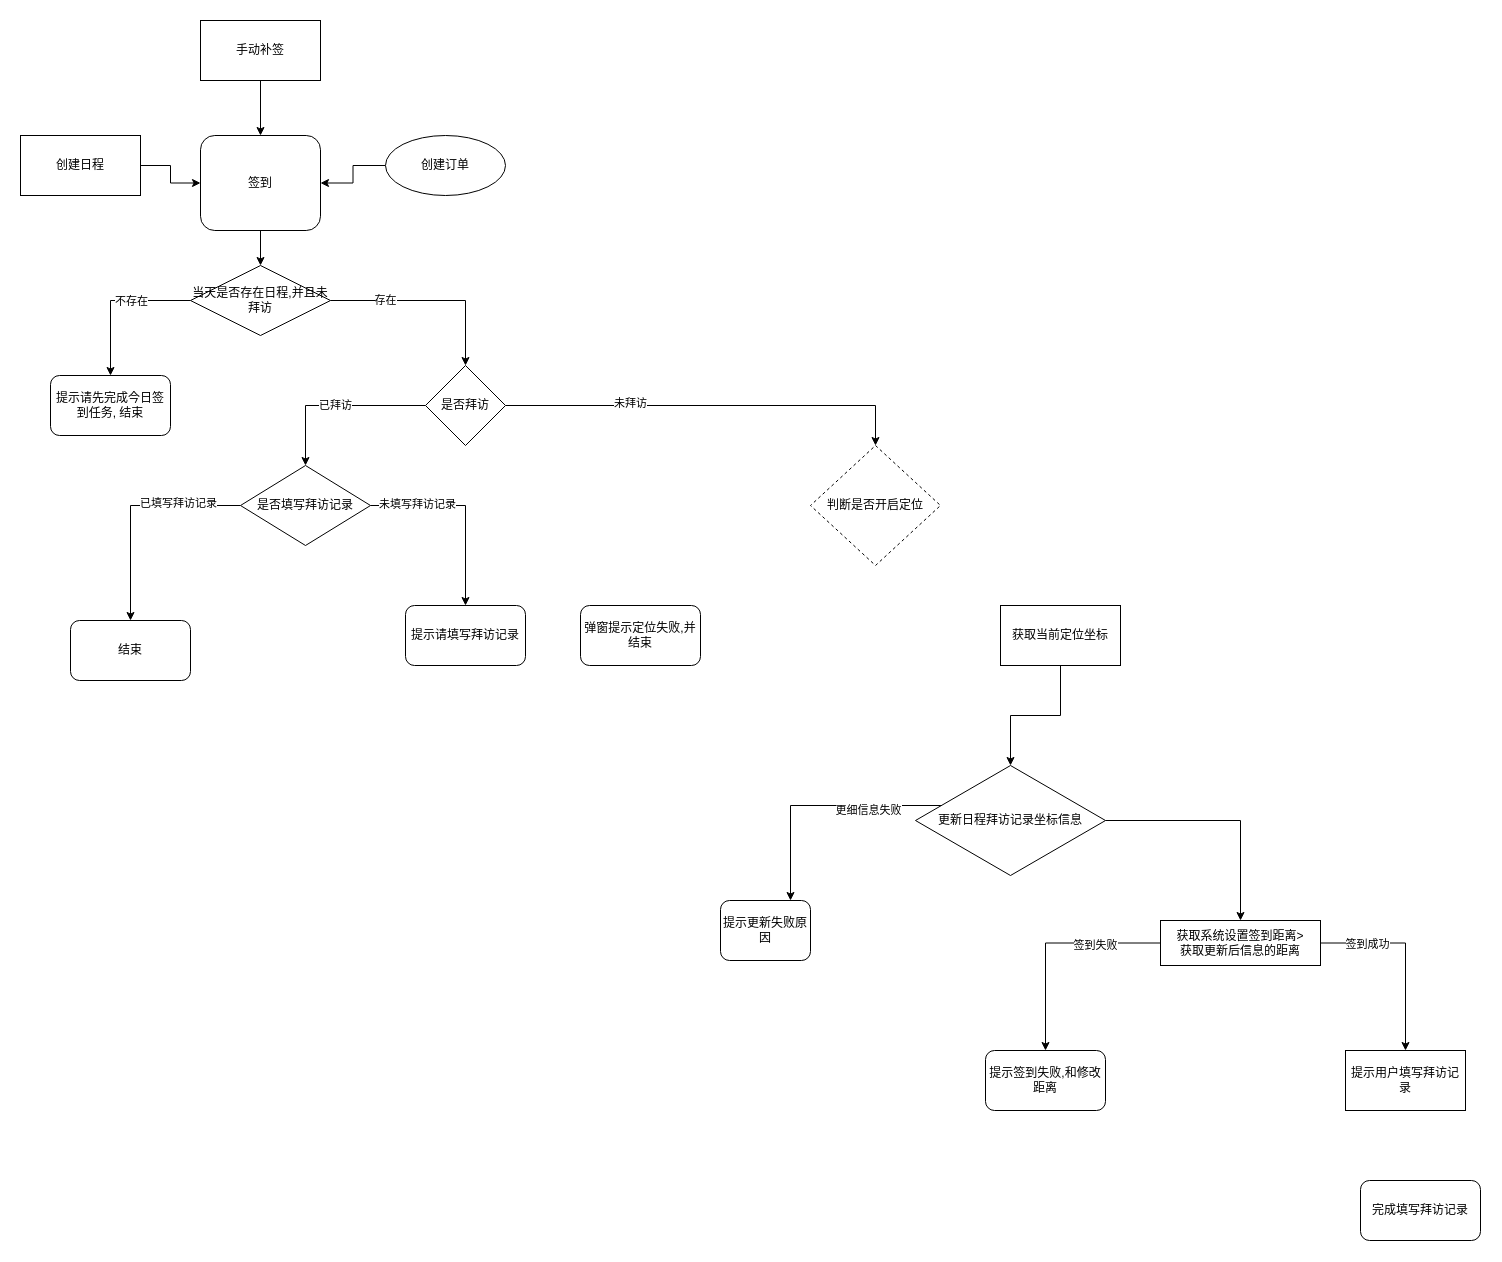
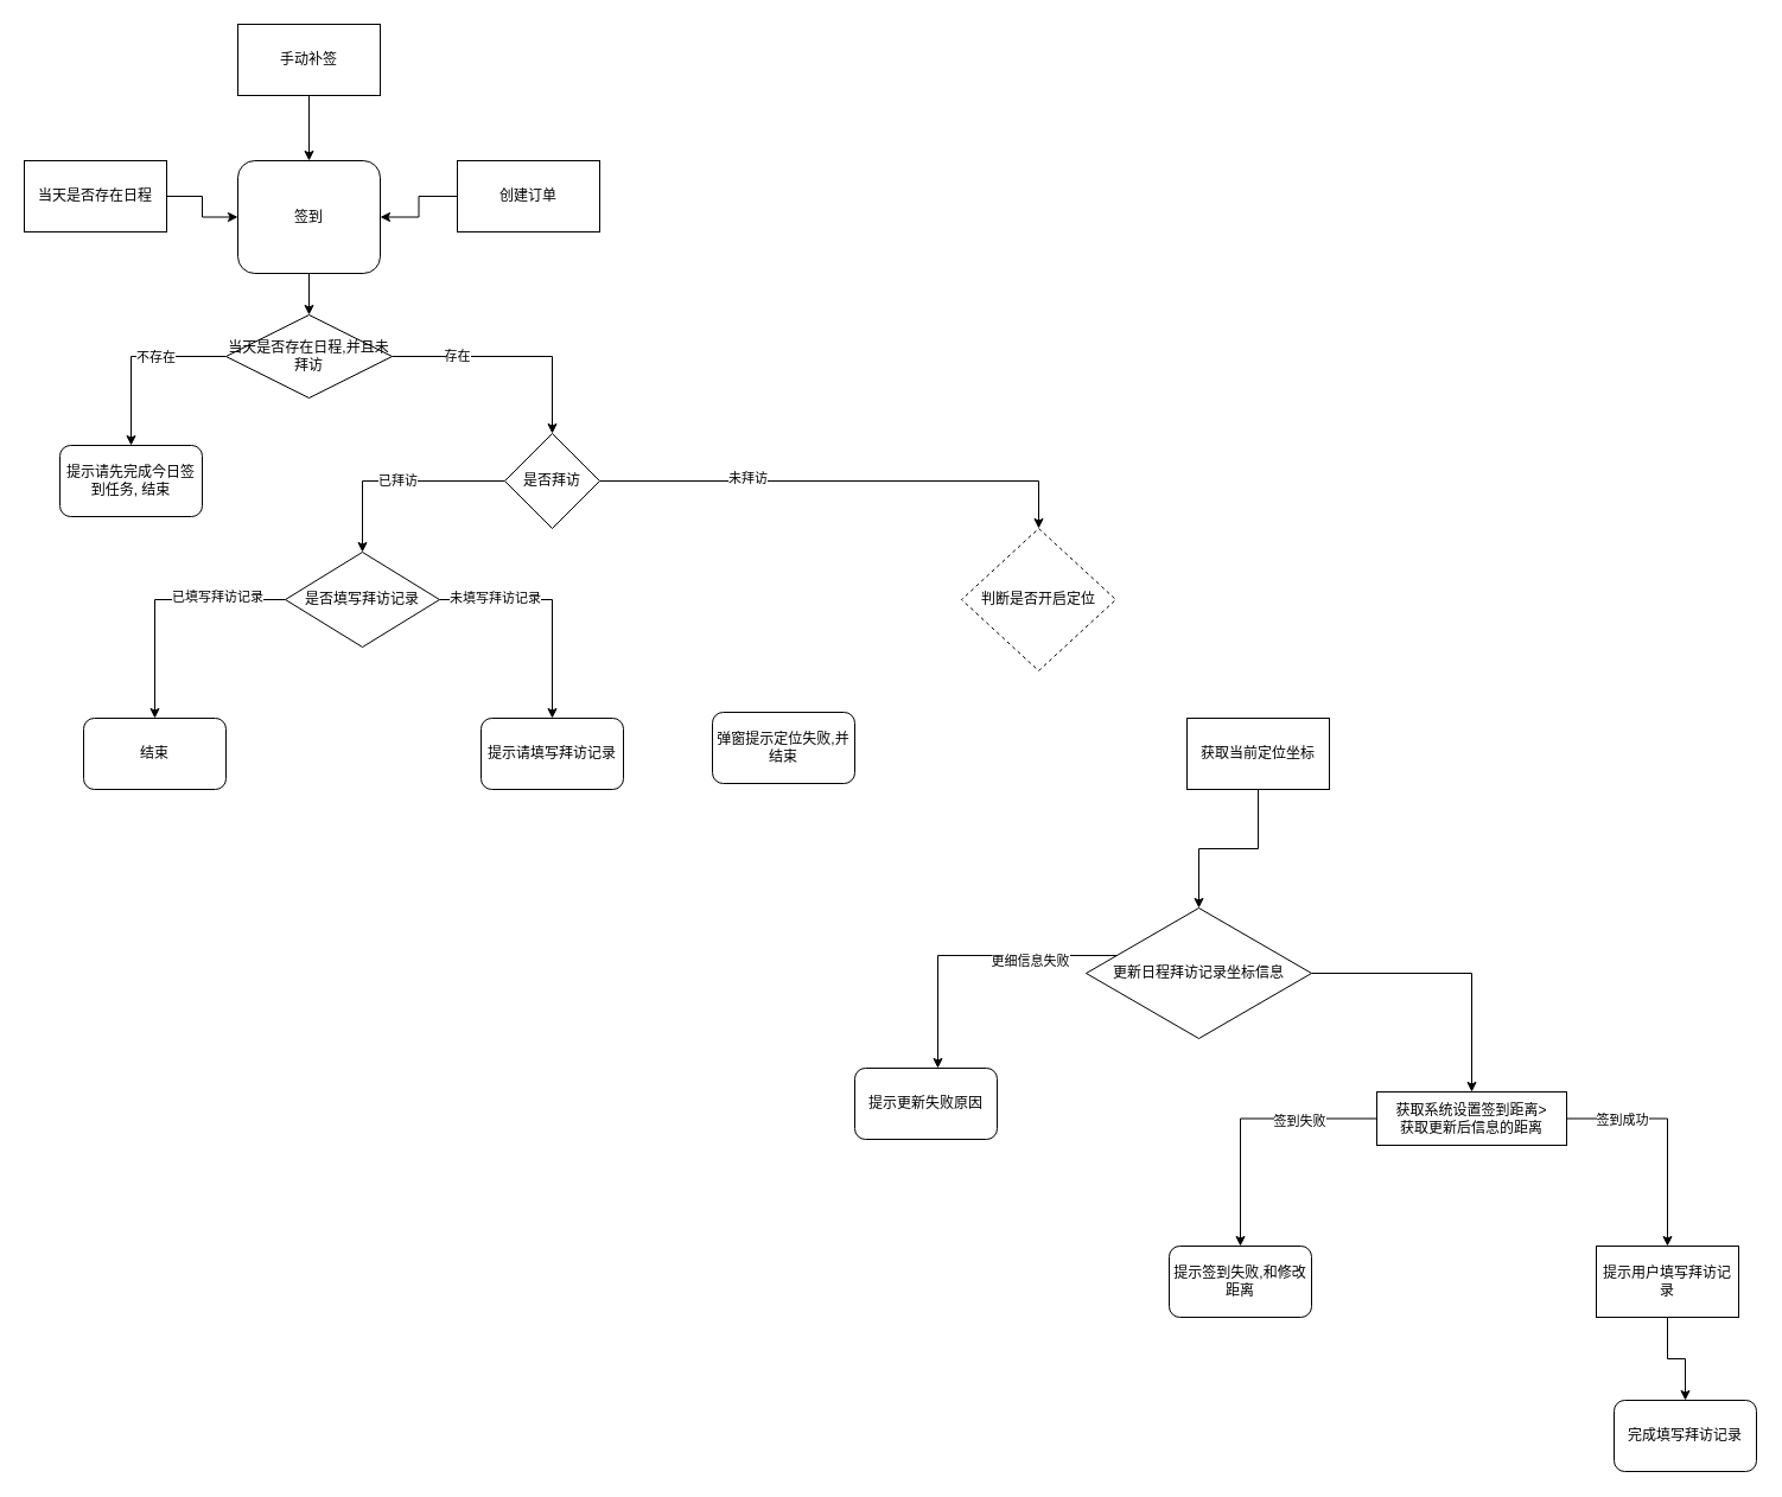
- <mxCell id="3" value="创建日程" style="rounded=0;whiteSpace=wrap;html=1;" vertex="1" parent="1"><mxGeometry x="20" y="135" width="120" height="60" as="geometry" /></mxCell>
+ <mxCell id="3" value="当天是否存在日程" style="rounded=0;whiteSpace=wrap;html=1;" vertex="1" parent="1"><mxGeometry x="20" y="135" width="120" height="60" as="geometry" /></mxCell>
- <mxCell id="5" value="创建订单" style="ellipse;whiteSpace=wrap;html=1;" vertex="1" parent="1"><mxGeometry x="385" y="135" width="120" height="60" as="geometry" /></mxCell>
+ <mxCell id="5" value="创建订单" style="rounded=0;whiteSpace=wrap;html=1;" vertex="1" parent="1"><mxGeometry x="385" y="135" width="120" height="60" as="geometry" /></mxCell>
- <mxCell id="7" value="弹窗提示定位失败,并结束" style="rounded=1;whiteSpace=wrap;html=1;" vertex="1" parent="1"><mxGeometry x="580" y="605" width="120" height="60" as="geometry" /></mxCell>
+ <mxCell id="7" value="弹窗提示定位失败,并结束" style="rounded=1;whiteSpace=wrap;html=1;" vertex="1" parent="1"><mxGeometry x="600" y="600" width="120" height="60" as="geometry" /></mxCell>
- <mxCell id="43" value="结束" style="rounded=1;whiteSpace=wrap;html=1;" vertex="1" parent="1"><mxGeometry x="70" y="620" width="120" height="60" as="geometry" /></mxCell>
+ <mxCell id="43" value="结束" style="rounded=1;whiteSpace=wrap;html=1;" vertex="1" parent="1"><mxGeometry x="70" y="605" width="120" height="60" as="geometry" /></mxCell>
- <mxCell id="14" value="提示更新失败原因" style="rounded=1;whiteSpace=wrap;html=1;" vertex="1" parent="1"><mxGeometry x="720" y="900" width="90" height="60" as="geometry" /></mxCell>
+ <mxCell id="14" value="提示更新失败原因" style="rounded=1;whiteSpace=wrap;html=1;" vertex="1" parent="1"><mxGeometry x="720" y="900" width="120" height="60" as="geometry" /></mxCell>
+ <mxCell id="21" style="edgeStyle=orthogonalEdgeStyle;rounded=0;orthogonalLoop=1;jettySize=auto;html=1;" edge="1" parent="1" source="22" target="23"><mxGeometry relative="1" as="geometry" /></mxCell>
